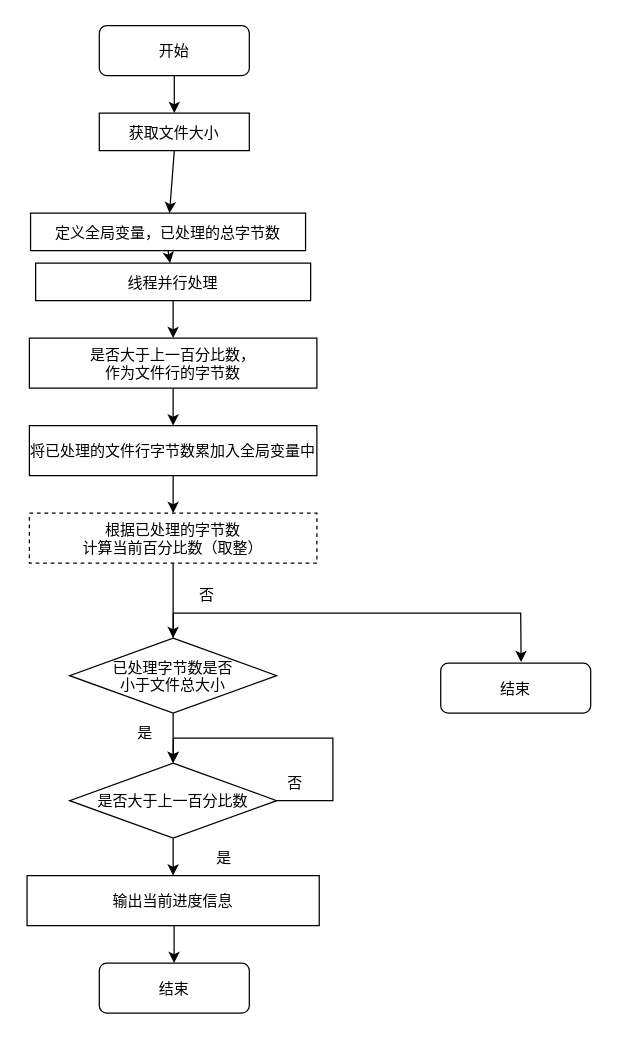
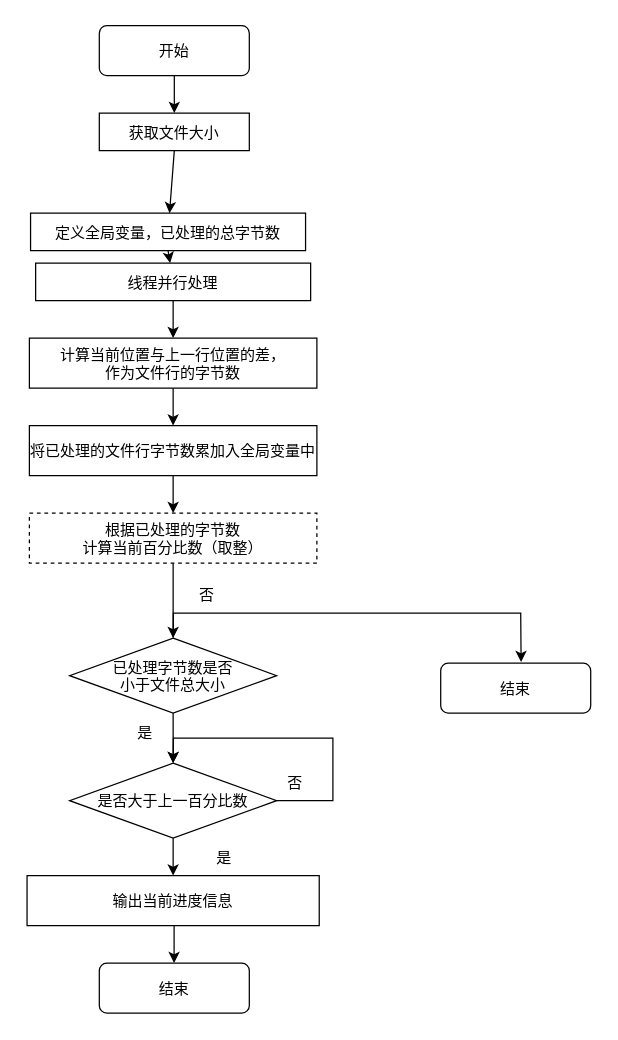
- <mxCell id="3" value="是否大于上一百分比数，&#10;作为文件行的字节数" style="rounded=0;" parent="1" vertex="1"><mxGeometry x="22.81" y="270" width="230" height="40" as="geometry" /></mxCell>
+ <mxCell id="3" value="计算当前位置与上一行位置的差，&#10;作为文件行的字节数" style="rounded=0;" parent="1" vertex="1"><mxGeometry x="22.81" y="270" width="230" height="40" as="geometry" /></mxCell>
